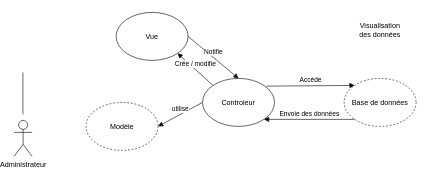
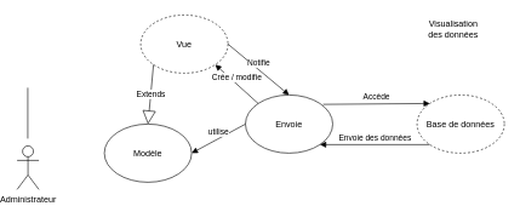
- <mxCell id="14" value="Visualisation des données" style="text;html=1;strokeColor=none;fillColor=none;align=center;verticalAlign=middle;whiteSpace=wrap;rounded=0;" parent="1" vertex="1"><mxGeometry x="590" y="30" width="80" height="40" as="geometry" /></mxCell>
+ <mxCell id="14" value="Visualisation des données" style="text;html=1;strokeColor=none;fillColor=none;align=center;verticalAlign=middle;whiteSpace=wrap;rounded=0;" parent="1" vertex="1"><mxGeometry x="580" y="20" width="80" height="40" as="geometry" /></mxCell>
- <mxCell id="2" value="Vue" style="ellipse;whiteSpace=wrap;html=1;" parent="1" vertex="1"><mxGeometry x="190" y="20" width="120" height="80" as="geometry" /></mxCell>
+ <mxCell id="2" value="Vue" style="ellipse;whiteSpace=wrap;html=1;dashed=1;" parent="1" vertex="1"><mxGeometry x="190" y="20" width="120" height="80" as="geometry" /></mxCell>
+ <mxCell id="9" value="Extends" style="endArrow=block;endSize=16;endFill=0;html=1;entryX=0.5;entryY=0;entryDx=0;entryDy=0;exitX=0;exitY=1;exitDx=0;exitDy=0;" parent="1" source="2" target="3" edge="1"><mxGeometry width="160" relative="1" as="geometry"><mxPoint x="210" y="170" as="sourcePoint" /><mxPoint x="50" y="170" as="targetPoint" /></mxGeometry></mxCell>
- <mxCell id="4" value="Controleur" style="ellipse;whiteSpace=wrap;html=1;" parent="1" vertex="1"><mxGeometry x="334" y="130" width="120" height="80" as="geometry" /></mxCell>
+ <mxCell id="4" value="Envoie" style="ellipse;whiteSpace=wrap;html=1;" parent="1" vertex="1"><mxGeometry x="334" y="130" width="120" height="80" as="geometry" /></mxCell>
- <mxCell id="3" value="Modèle" style="ellipse;whiteSpace=wrap;html=1;dashed=1;" parent="1" vertex="1"><mxGeometry x="140" y="170" width="120" height="80" as="geometry" /></mxCell>
+ <mxCell id="3" value="Modèle" style="ellipse;whiteSpace=wrap;html=1;" parent="1" vertex="1"><mxGeometry x="140" y="170" width="120" height="80" as="geometry" /></mxCell>
